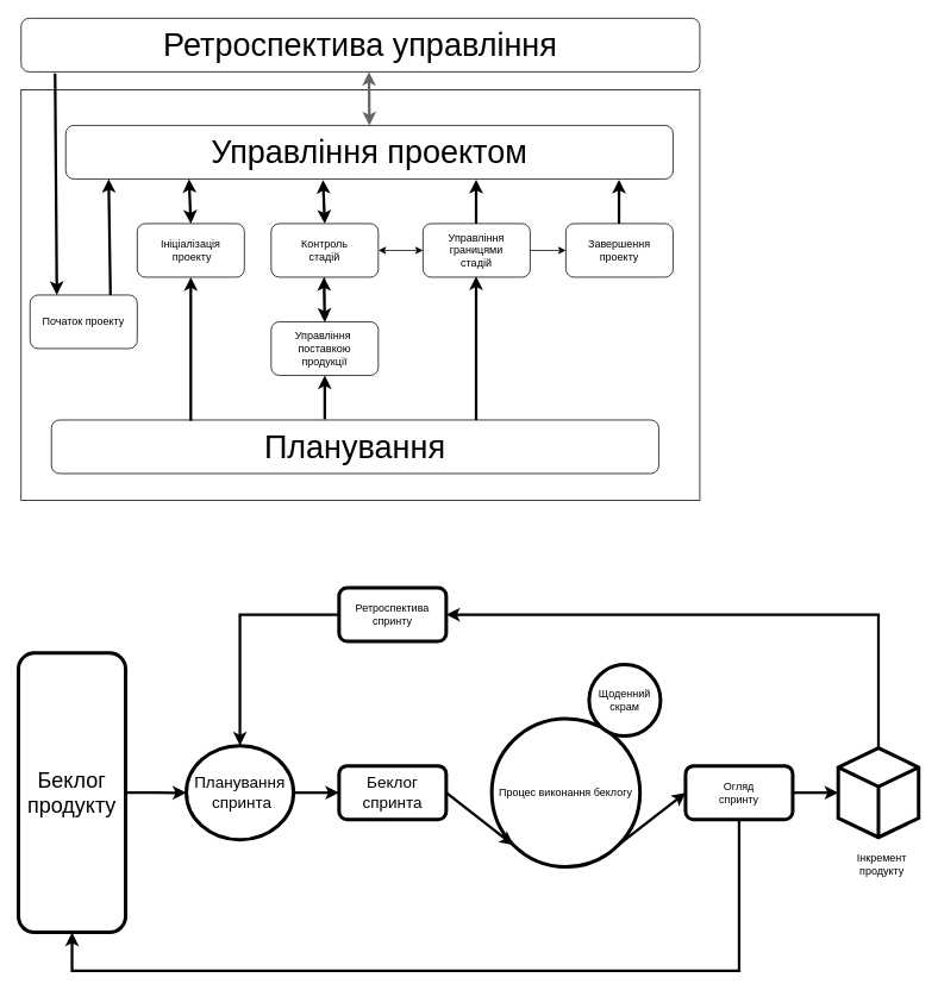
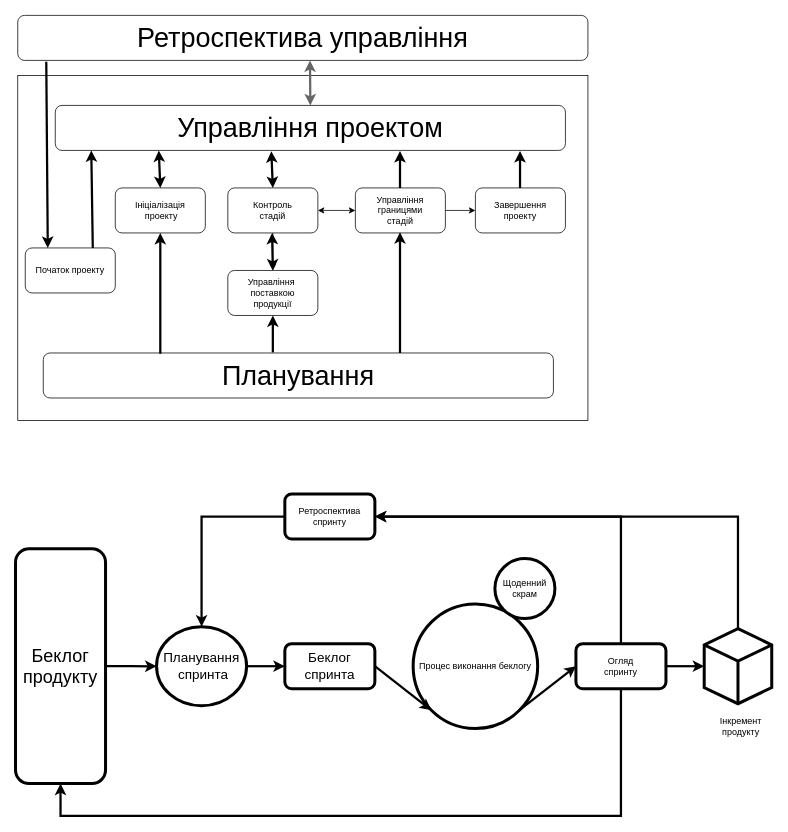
+ <mxCell id="36" style="edgeStyle=orthogonalEdgeStyle;rounded=0;orthogonalLoop=1;jettySize=auto;html=1;exitX=0.5;exitY=0;exitDx=0;exitDy=0;entryX=1;entryY=0.5;entryDx=0;entryDy=0;startArrow=none;startFill=0;strokeWidth=3;" edge="1" parent="1" source="37" target="43"><mxGeometry relative="1" as="geometry" /></mxCell>
